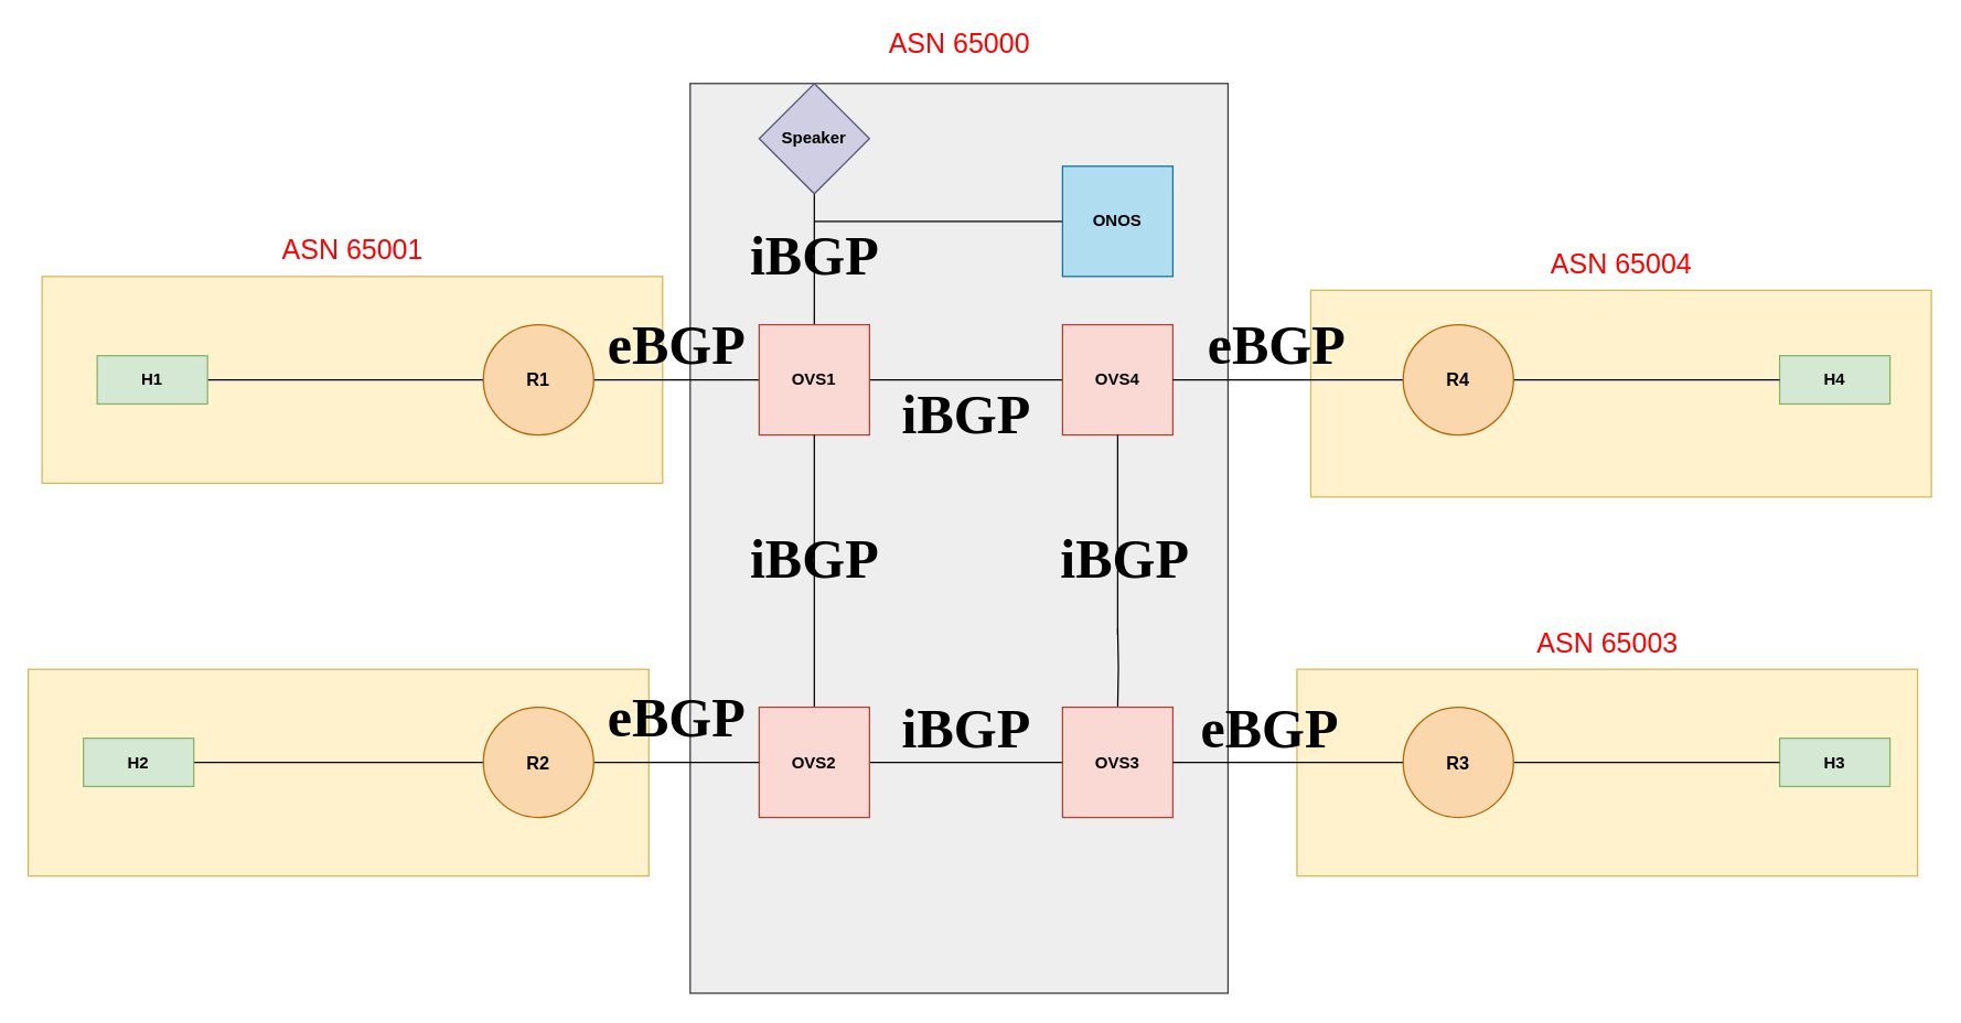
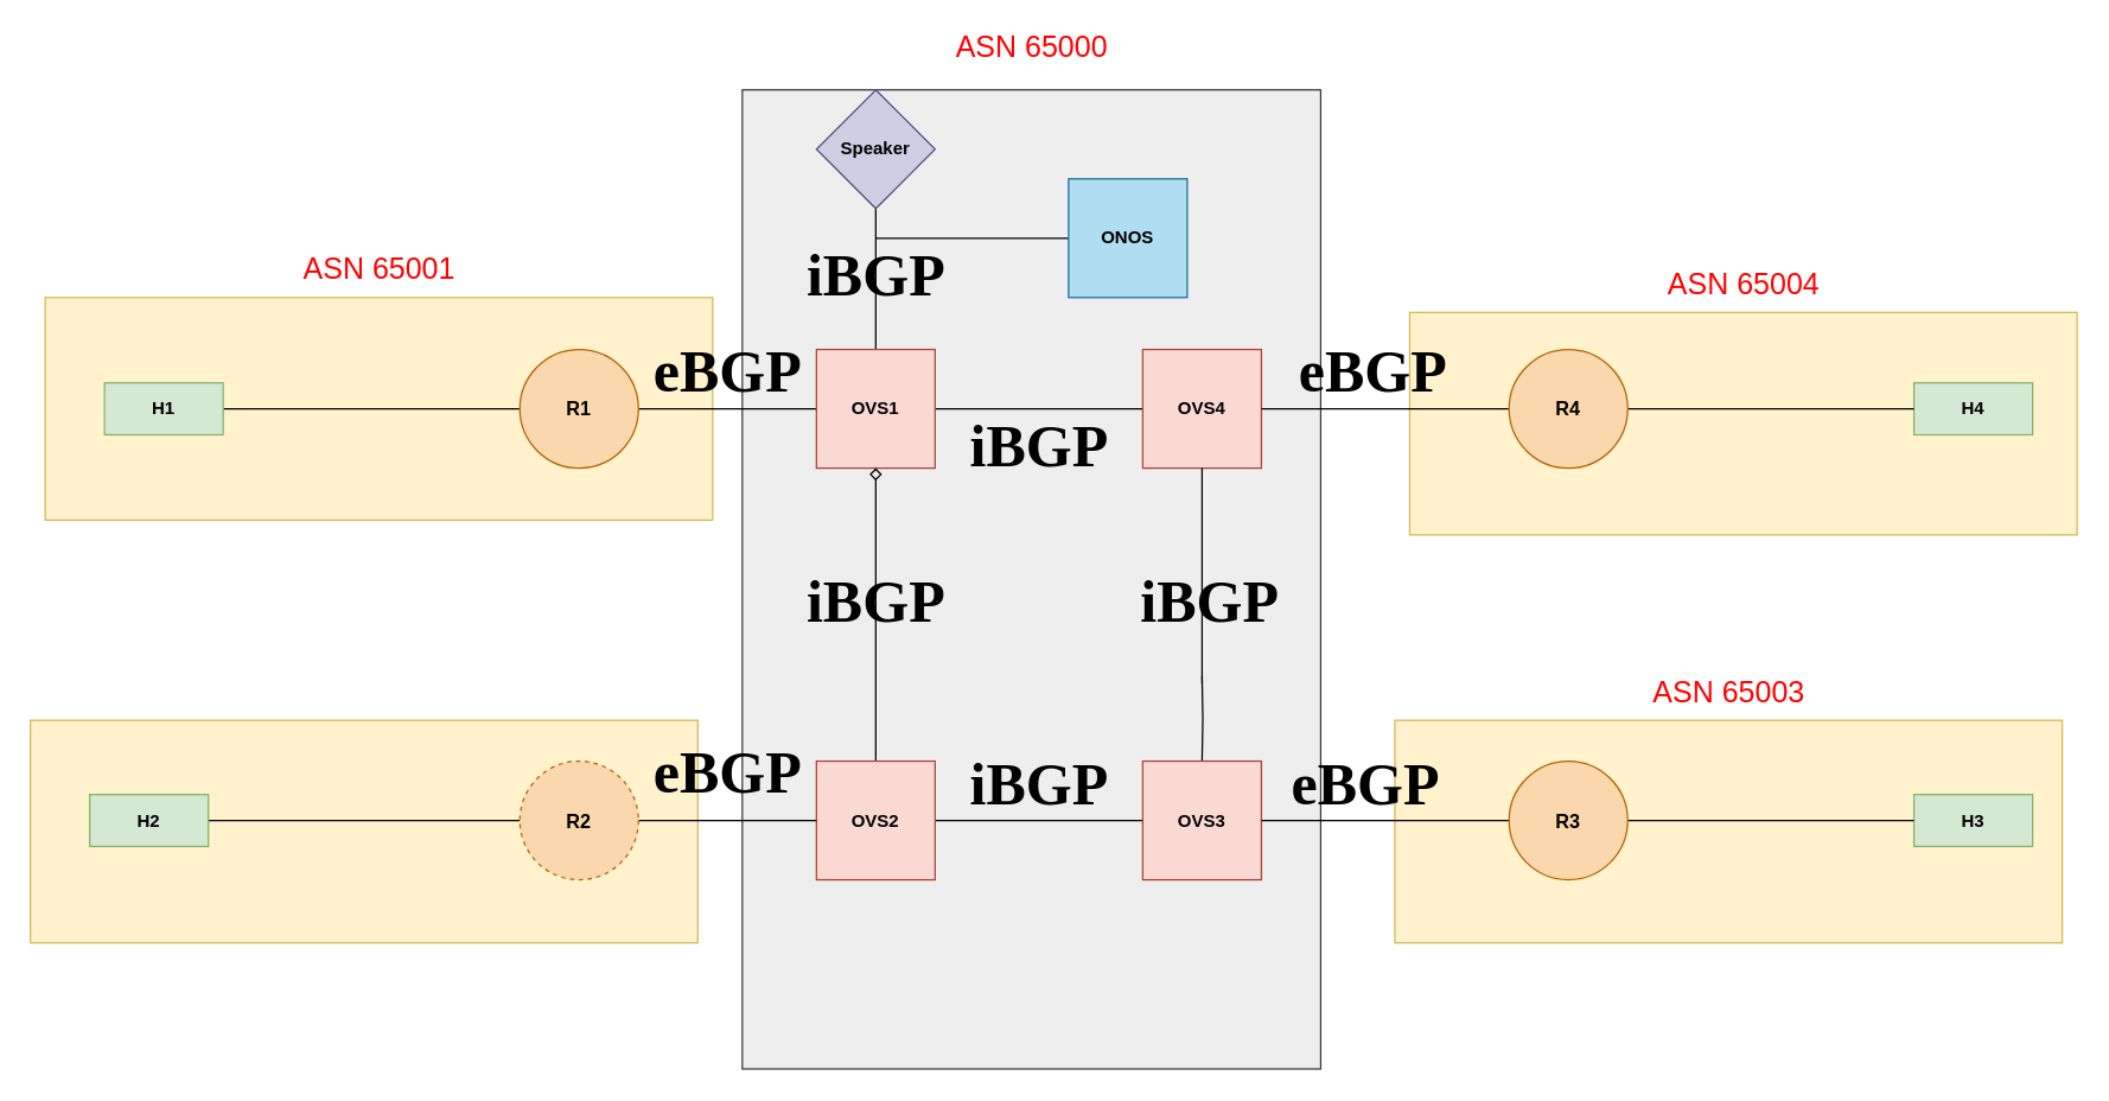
- <mxCell id="20" value="&lt;span&gt;ONOS&lt;/span&gt;" style="whiteSpace=wrap;html=1;aspect=fixed;fillColor=#b1ddf0;strokeColor=#10739e;fontStyle=1" parent="1" vertex="1"><mxGeometry x="770" y="120" width="80" height="80" as="geometry" /></mxCell>
+ <mxCell id="20" value="&lt;span&gt;ONOS&lt;/span&gt;" style="whiteSpace=wrap;html=1;aspect=fixed;fillColor=#b1ddf0;strokeColor=#10739e;fontStyle=1" parent="1" vertex="1"><mxGeometry x="720" y="120" width="80" height="80" as="geometry" /></mxCell>
- <mxCell id="13" style="edgeStyle=orthogonalEdgeStyle;rounded=0;orthogonalLoop=1;jettySize=auto;html=1;entryX=1;entryY=0.5;entryDx=0;entryDy=0;endArrow=none;endFill=0;fontColor=#FF0000;fontStyle=1" parent="1" source="15" target="12" edge="1"><mxGeometry relative="1" as="geometry" /></mxCell>
+ <mxCell id="13" style="edgeStyle=orthogonalEdgeStyle;rounded=0;orthogonalLoop=1;jettySize=auto;html=1;entryX=1;entryY=0.5;entryDx=0;entryDy=0;endArrow=diamond;endFill=0;fontColor=#FF0000;fontStyle=1;" parent="1" source="15" target="12" edge="1"><mxGeometry relative="1" as="geometry" /></mxCell>
- <mxCell id="26" value="&lt;font style=&quot;font-size: 13px&quot;&gt;R2&lt;/font&gt;" style="ellipse;whiteSpace=wrap;html=1;aspect=fixed;fillColor=#fad7ac;strokeColor=#b46504;fontStyle=1" parent="1" vertex="1"><mxGeometry x="350" y="512.5" width="80" height="80" as="geometry" /></mxCell>
+ <mxCell id="26" value="&lt;font style=&quot;font-size: 13px&quot;&gt;R2&lt;/font&gt;" style="ellipse;whiteSpace=wrap;html=1;aspect=fixed;fillColor=#fad7ac;strokeColor=#b46504;fontStyle=1;dashed=1;" parent="1" vertex="1"><mxGeometry x="350" y="512.5" width="80" height="80" as="geometry" /></mxCell>
